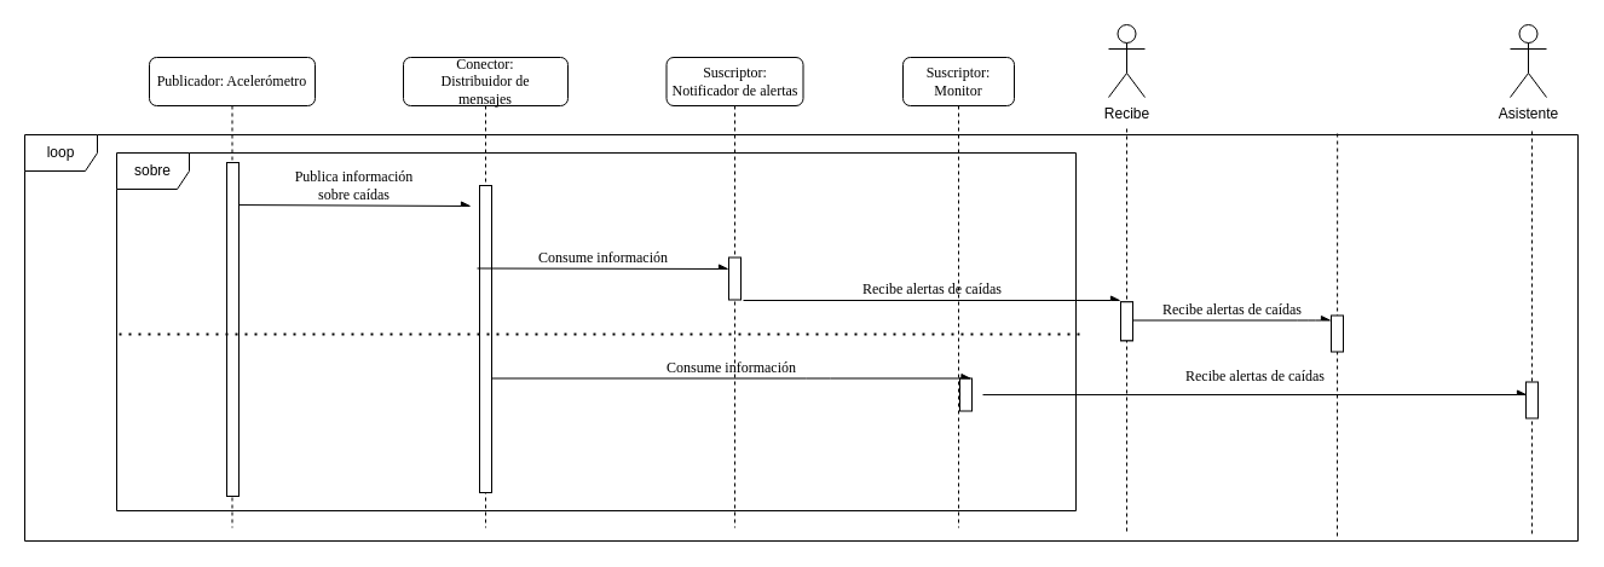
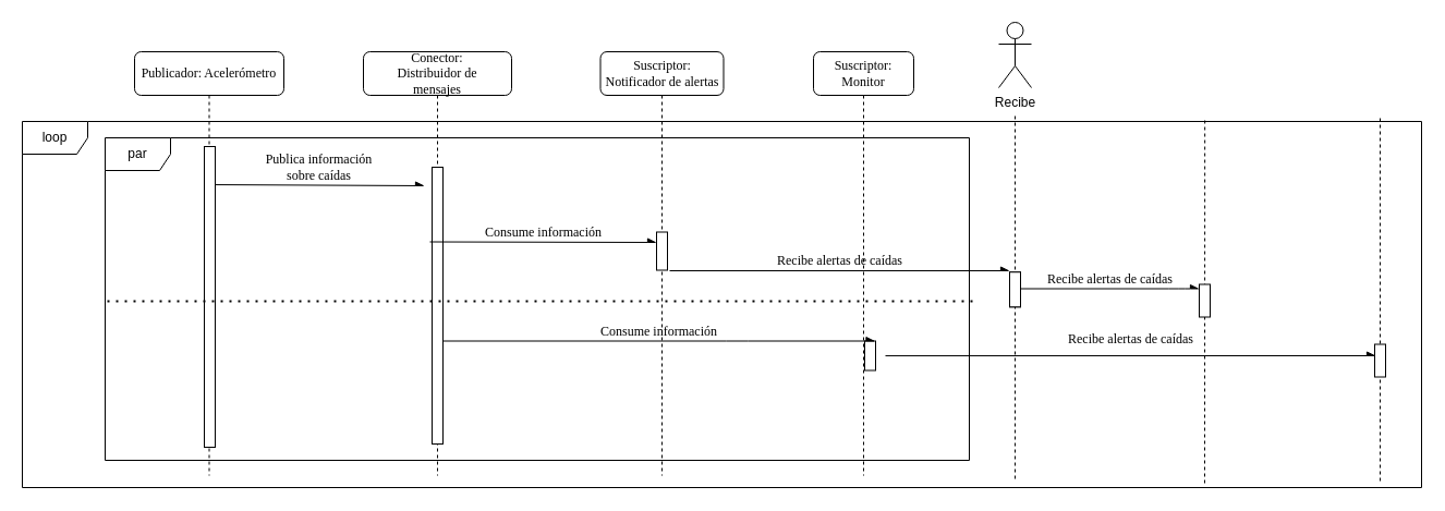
- <mxCell id="9" value="Asistente" style="shape=umlActor;verticalLabelPosition=bottom;verticalAlign=top;html=1;outlineConnect=0;" vertex="1" parent="1"><mxGeometry x="1248" y="20" width="30" height="60" as="geometry" /></mxCell>
- <mxCell id="27" value="sobre" style="shape=umlFrame;whiteSpace=wrap;html=1;" vertex="1" parent="1"><mxGeometry x="96" y="126" width="793" height="296" as="geometry" /></mxCell>
+ <mxCell id="27" value="par" style="shape=umlFrame;whiteSpace=wrap;html=1;" vertex="1" parent="1"><mxGeometry x="96" y="126" width="793" height="296" as="geometry" /></mxCell>
